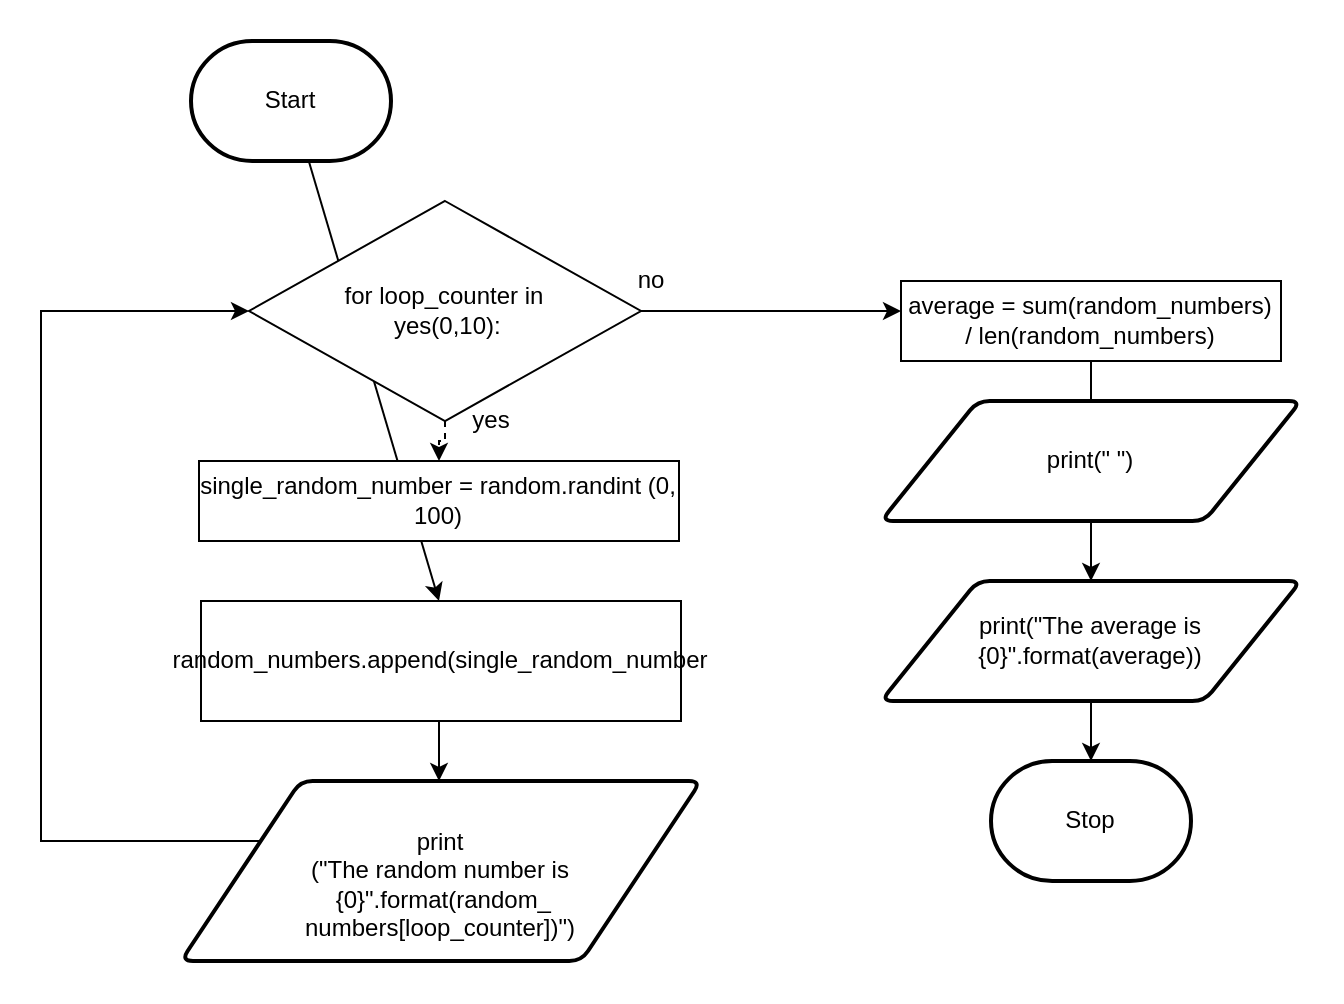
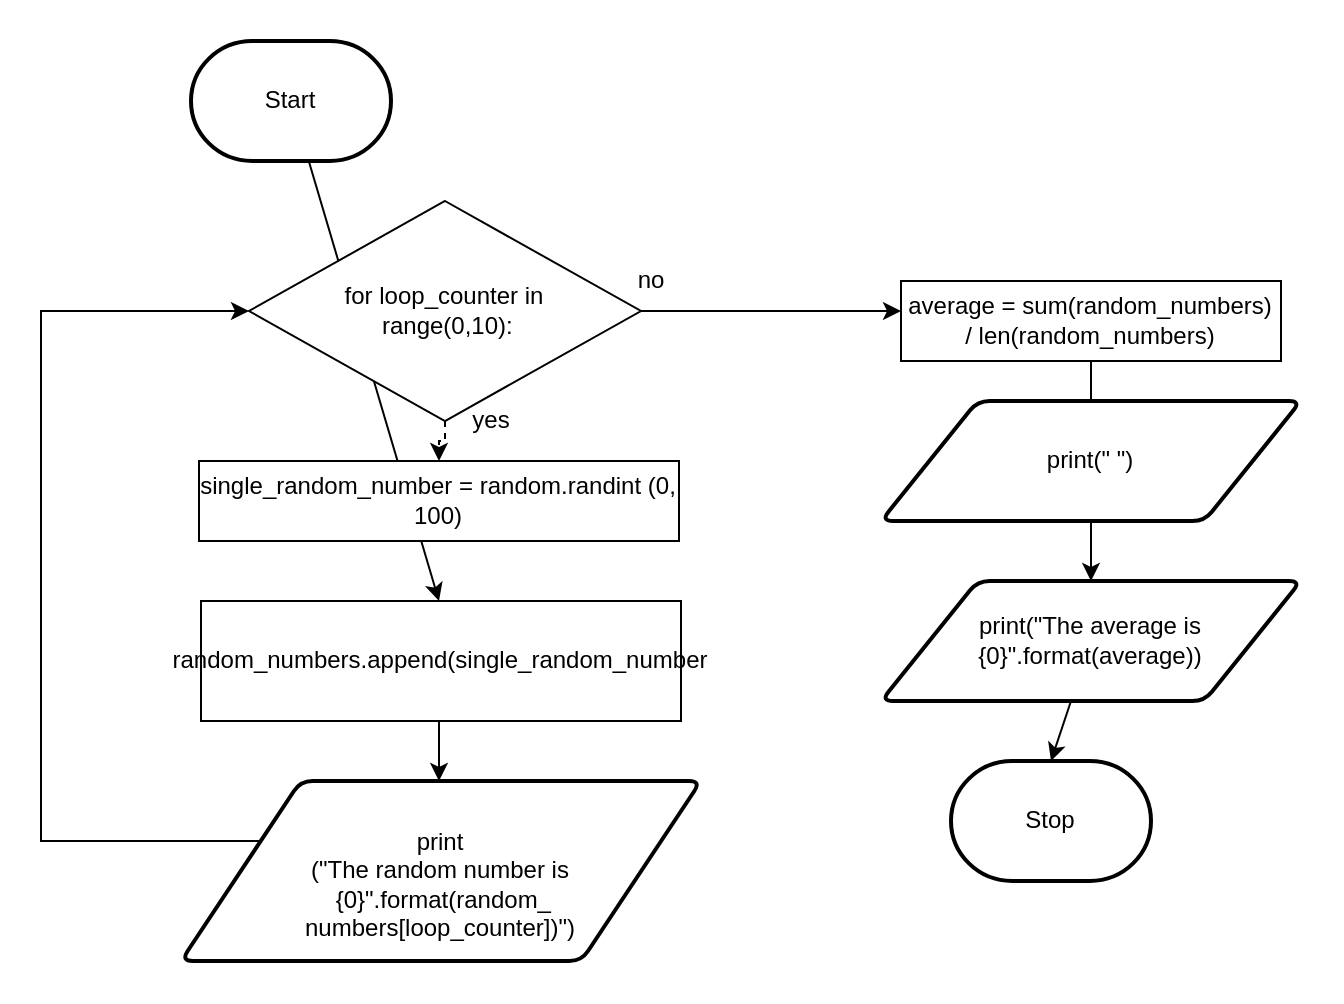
- <mxCell id="9" value="for loop_counter in&lt;br&gt;&amp;nbsp;yes(0,10):" style="rhombus;whiteSpace=wrap;html=1;" vertex="1" parent="1"><mxGeometry x="124" y="100" width="196" height="110" as="geometry" /></mxCell>
+ <mxCell id="9" value="for loop_counter in&lt;br&gt;&amp;nbsp;range(0,10):" style="rhombus;whiteSpace=wrap;html=1;" vertex="1" parent="1"><mxGeometry x="124" y="100" width="196" height="110" as="geometry" /></mxCell>
- <mxCell id="5" value="Stop" style="strokeWidth=2;html=1;shape=mxgraph.flowchart.terminator;whiteSpace=wrap;" vertex="1" parent="1"><mxGeometry x="495" y="380" width="100" height="60" as="geometry" /></mxCell>
+ <mxCell id="5" value="Stop" style="strokeWidth=2;html=1;shape=mxgraph.flowchart.terminator;whiteSpace=wrap;" vertex="1" parent="1"><mxGeometry x="475" y="380" width="100" height="60" as="geometry" /></mxCell>
